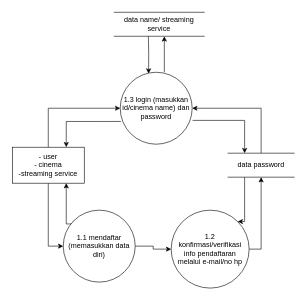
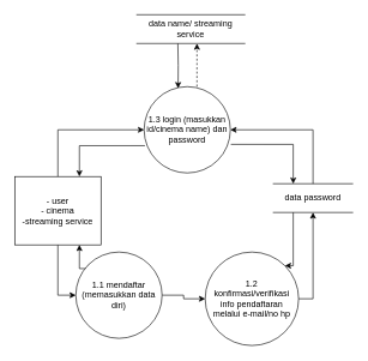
- <mxCell id="8" style="edgeStyle=orthogonalEdgeStyle;rounded=0;orthogonalLoop=1;jettySize=auto;html=1;exitX=0.613;exitY=0;exitDx=0;exitDy=0;entryX=0.557;entryY=1.003;entryDx=0;entryDy=0;entryPerimeter=0;exitPerimeter=0;" edge="1" parent="1" source="11" target="15"><mxGeometry relative="1" as="geometry" /></mxCell>
+ <mxCell id="8" style="edgeStyle=orthogonalEdgeStyle;rounded=0;orthogonalLoop=1;jettySize=auto;html=1;exitX=0.613;exitY=0;exitDx=0;exitDy=0;entryX=0.557;entryY=1.003;entryDx=0;entryDy=0;entryPerimeter=0;exitPerimeter=0;dashed=1;" edge="1" parent="1" source="11" target="15"><mxGeometry relative="1" as="geometry" /></mxCell>
- <mxCell id="4" value="&lt;div&gt;- user&lt;/div&gt;&lt;div&gt;- cinema&lt;/div&gt;&lt;div&gt;-streaming service&lt;br&gt;&lt;/div&gt;" style="rounded=0;whiteSpace=wrap;html=1;" vertex="1" parent="1"><mxGeometry x="20" y="245" width="120" height="60" as="geometry" /></mxCell>
+ <mxCell id="4" value="&lt;div&gt;- user&lt;/div&gt;&lt;div&gt;- cinema&lt;/div&gt;&lt;div&gt;-streaming service&lt;br&gt;&lt;/div&gt;" style="rounded=0;whiteSpace=wrap;html=1;" vertex="1" parent="1"><mxGeometry x="20" y="245" width="120" height="95" as="geometry" /></mxCell>
